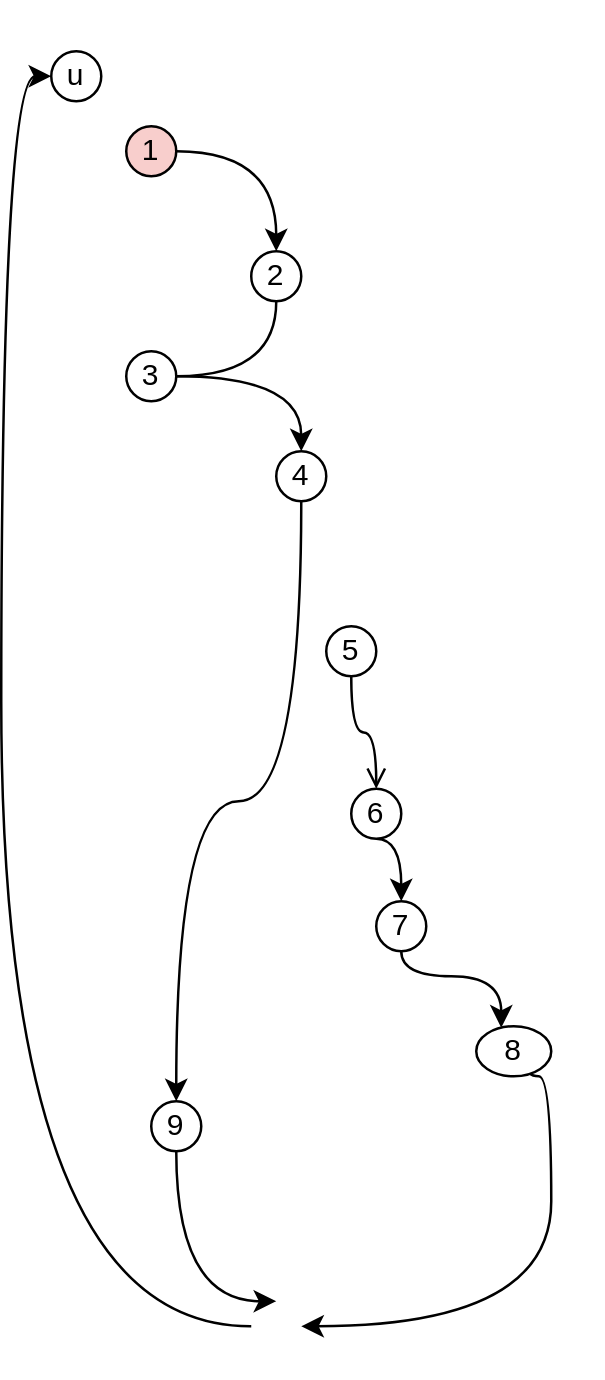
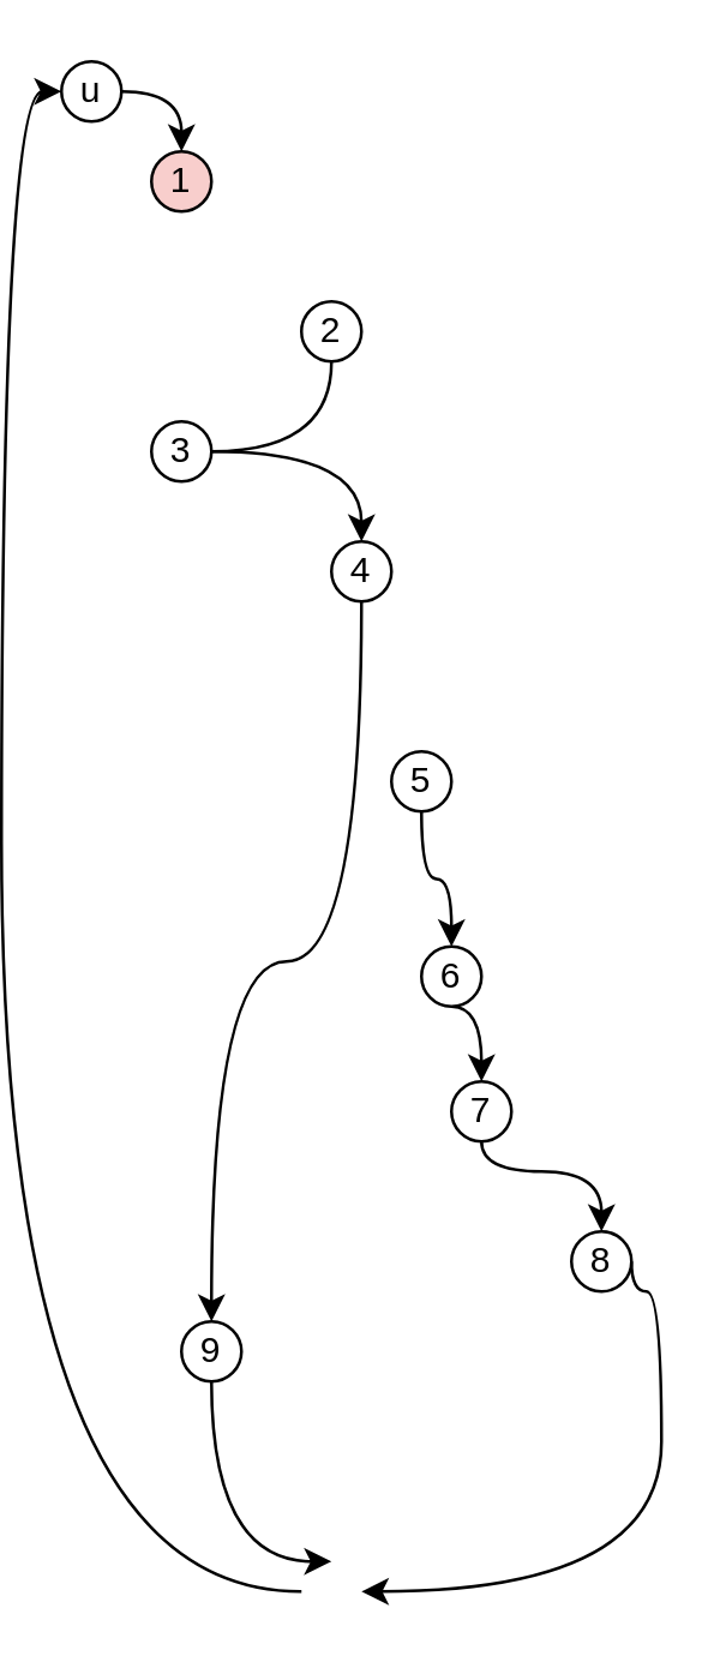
+ <mxCell id="2" style="edgeStyle=orthogonalEdgeStyle;orthogonalLoop=1;jettySize=auto;html=1;exitX=1;exitY=0.5;exitDx=0;exitDy=0;entryX=0.5;entryY=0;entryDx=0;entryDy=0;curved=1;" edge="1" parent="1" source="3" target="5"><mxGeometry relative="1" as="geometry" /></mxCell>
- <mxCell id="4" style="edgeStyle=orthogonalEdgeStyle;orthogonalLoop=1;jettySize=auto;html=1;exitX=1;exitY=0.5;exitDx=0;exitDy=0;curved=1;" edge="1" parent="1" source="5" target="9"><mxGeometry relative="1" as="geometry" /></mxCell>
- <mxCell id="12" style="edgeStyle=orthogonalEdgeStyle;orthogonalLoop=1;jettySize=auto;html=1;exitX=0.5;exitY=1;exitDx=0;exitDy=0;entryX=0.5;entryY=0;entryDx=0;entryDy=0;curved=1;endArrow=open;" edge="1" parent="1" source="13" target="15"><mxGeometry relative="1" as="geometry" /></mxCell>
+ <mxCell id="12" style="edgeStyle=orthogonalEdgeStyle;orthogonalLoop=1;jettySize=auto;html=1;exitX=0.5;exitY=1;exitDx=0;exitDy=0;entryX=0.5;entryY=0;entryDx=0;entryDy=0;curved=1;" edge="1" parent="1" source="13" target="15"><mxGeometry relative="1" as="geometry" /></mxCell>
- <mxCell id="19" value="8" style="ellipse;whiteSpace=wrap;html=1;aspect=fixed;" vertex="1" parent="1"><mxGeometry x="190" y="410" width="30" height="20" as="geometry" /></mxCell>
+ <mxCell id="19" value="8" style="ellipse;whiteSpace=wrap;html=1;aspect=fixed;" vertex="1" parent="1"><mxGeometry x="190" y="410" width="20" height="20" as="geometry" /></mxCell>
